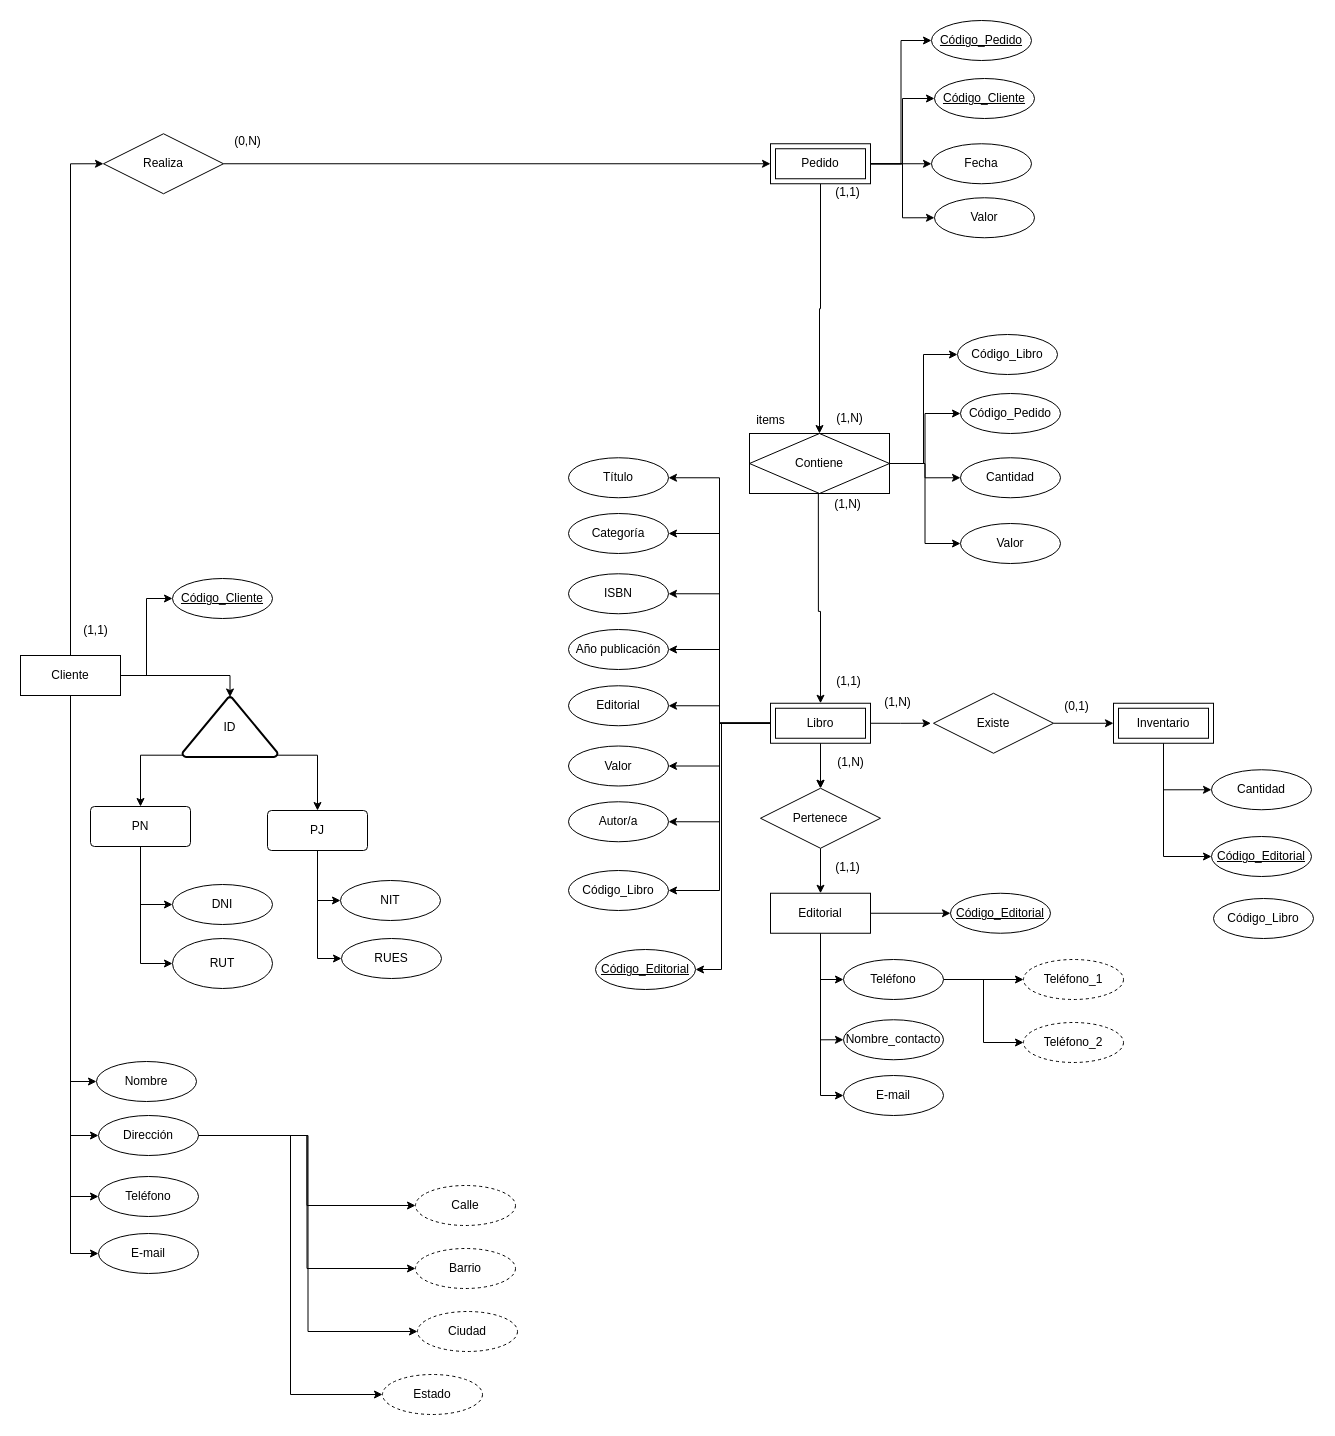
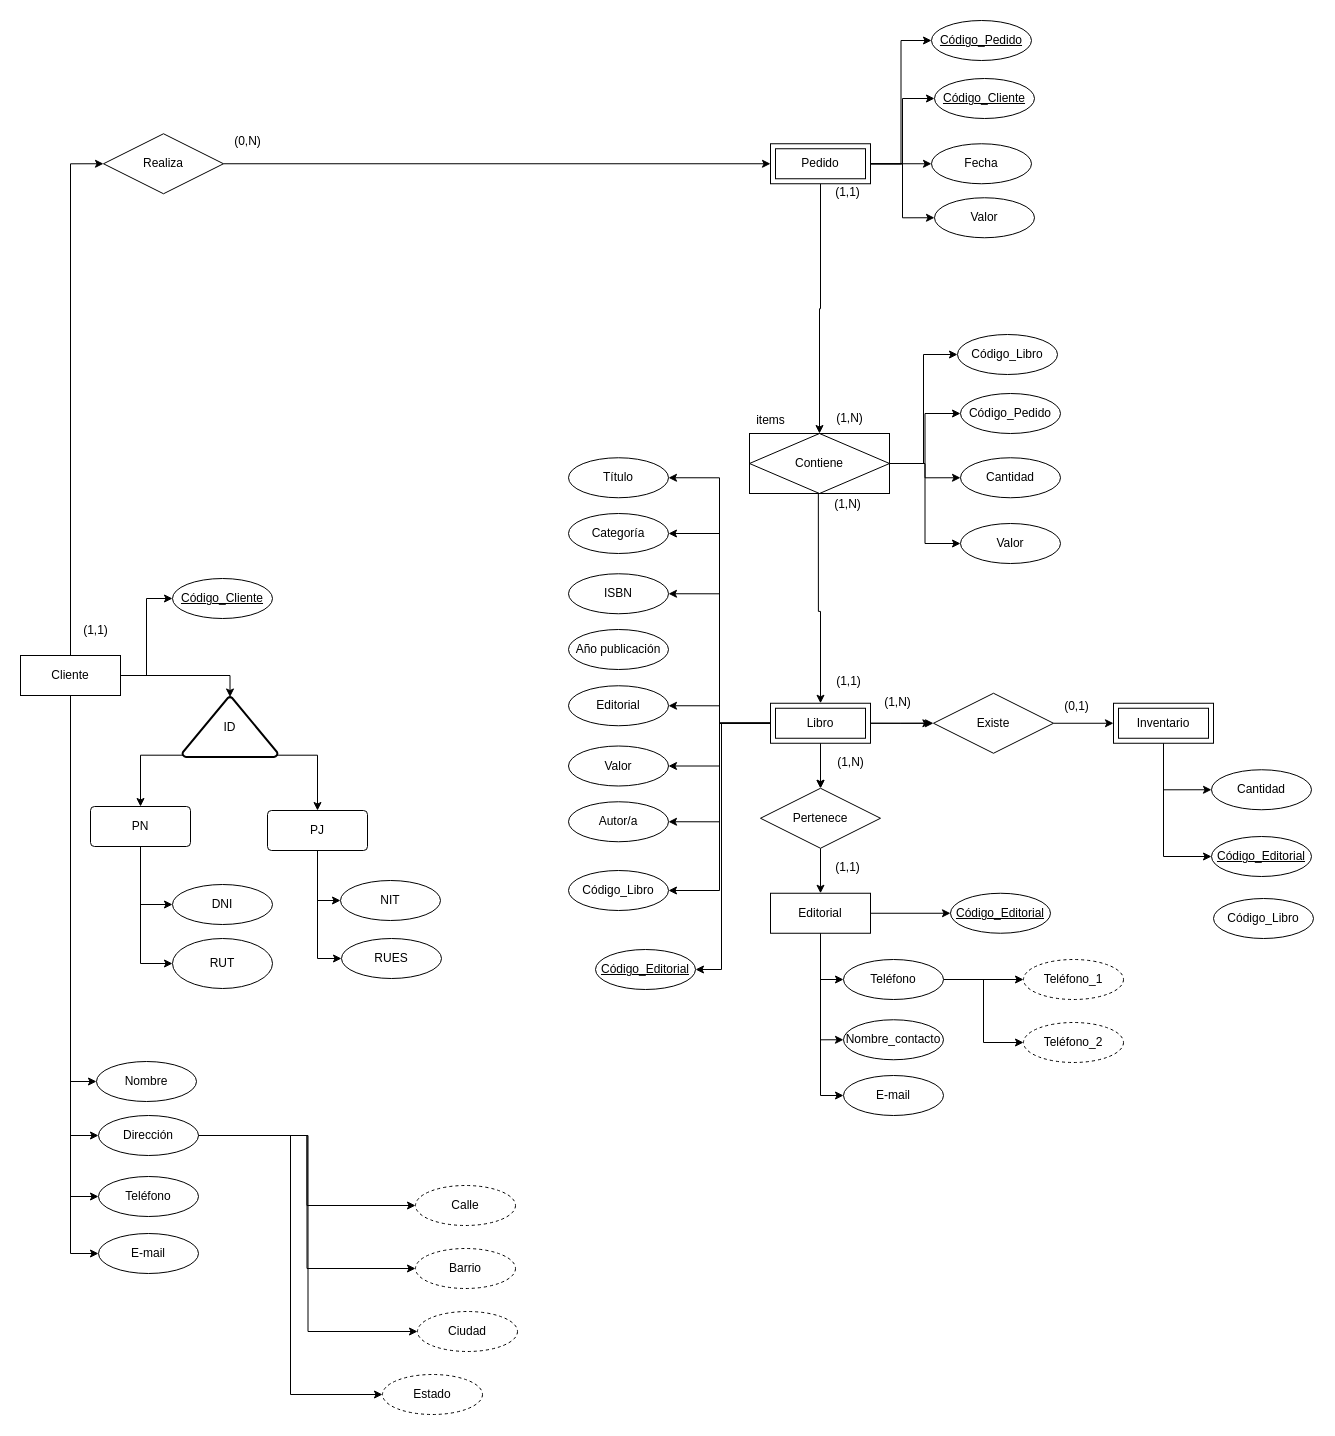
- <mxCell id="21" style="edgeStyle=orthogonalEdgeStyle;rounded=0;orthogonalLoop=1;jettySize=auto;html=1;entryX=1;entryY=0.5;entryDx=0;entryDy=0;" parent="1" source="27" target="88" edge="1"><mxGeometry relative="1" as="geometry" /></mxCell>
+ <mxCell id="21" style="edgeStyle=orthogonalEdgeStyle;rounded=0;orthogonalLoop=1;jettySize=auto;html=1;" parent="1" source="27" target="48" edge="1"><mxGeometry relative="1" as="geometry" /></mxCell>
